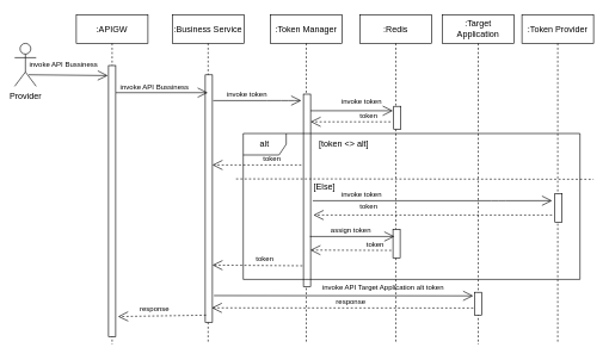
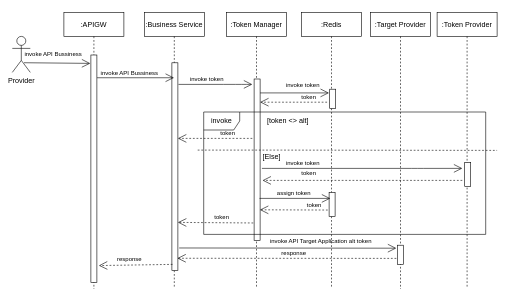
- <mxCell id="38" value=":Target Application" style="shape=umlLifeline;perimeter=lifelinePerimeter;whiteSpace=wrap;html=1;container=1;collapsible=0;recursiveResize=0;outlineConnect=0;" parent="1" vertex="1"><mxGeometry x="617" y="20" width="100" height="461" as="geometry" /></mxCell>
+ <mxCell id="38" value=":Target Provider" style="shape=umlLifeline;perimeter=lifelinePerimeter;whiteSpace=wrap;html=1;container=1;collapsible=0;recursiveResize=0;outlineConnect=0;" parent="1" vertex="1"><mxGeometry x="617" y="20" width="100" height="461" as="geometry" /></mxCell>
- <mxCell id="18" value="alt" style="shape=umlFrame;whiteSpace=wrap;html=1;" parent="1" vertex="1"><mxGeometry x="339" y="186" width="470" height="204" as="geometry" /></mxCell>
+ <mxCell id="18" value="invoke" style="shape=umlFrame;whiteSpace=wrap;html=1;" parent="1" vertex="1"><mxGeometry x="339" y="186" width="470" height="204" as="geometry" /></mxCell>
